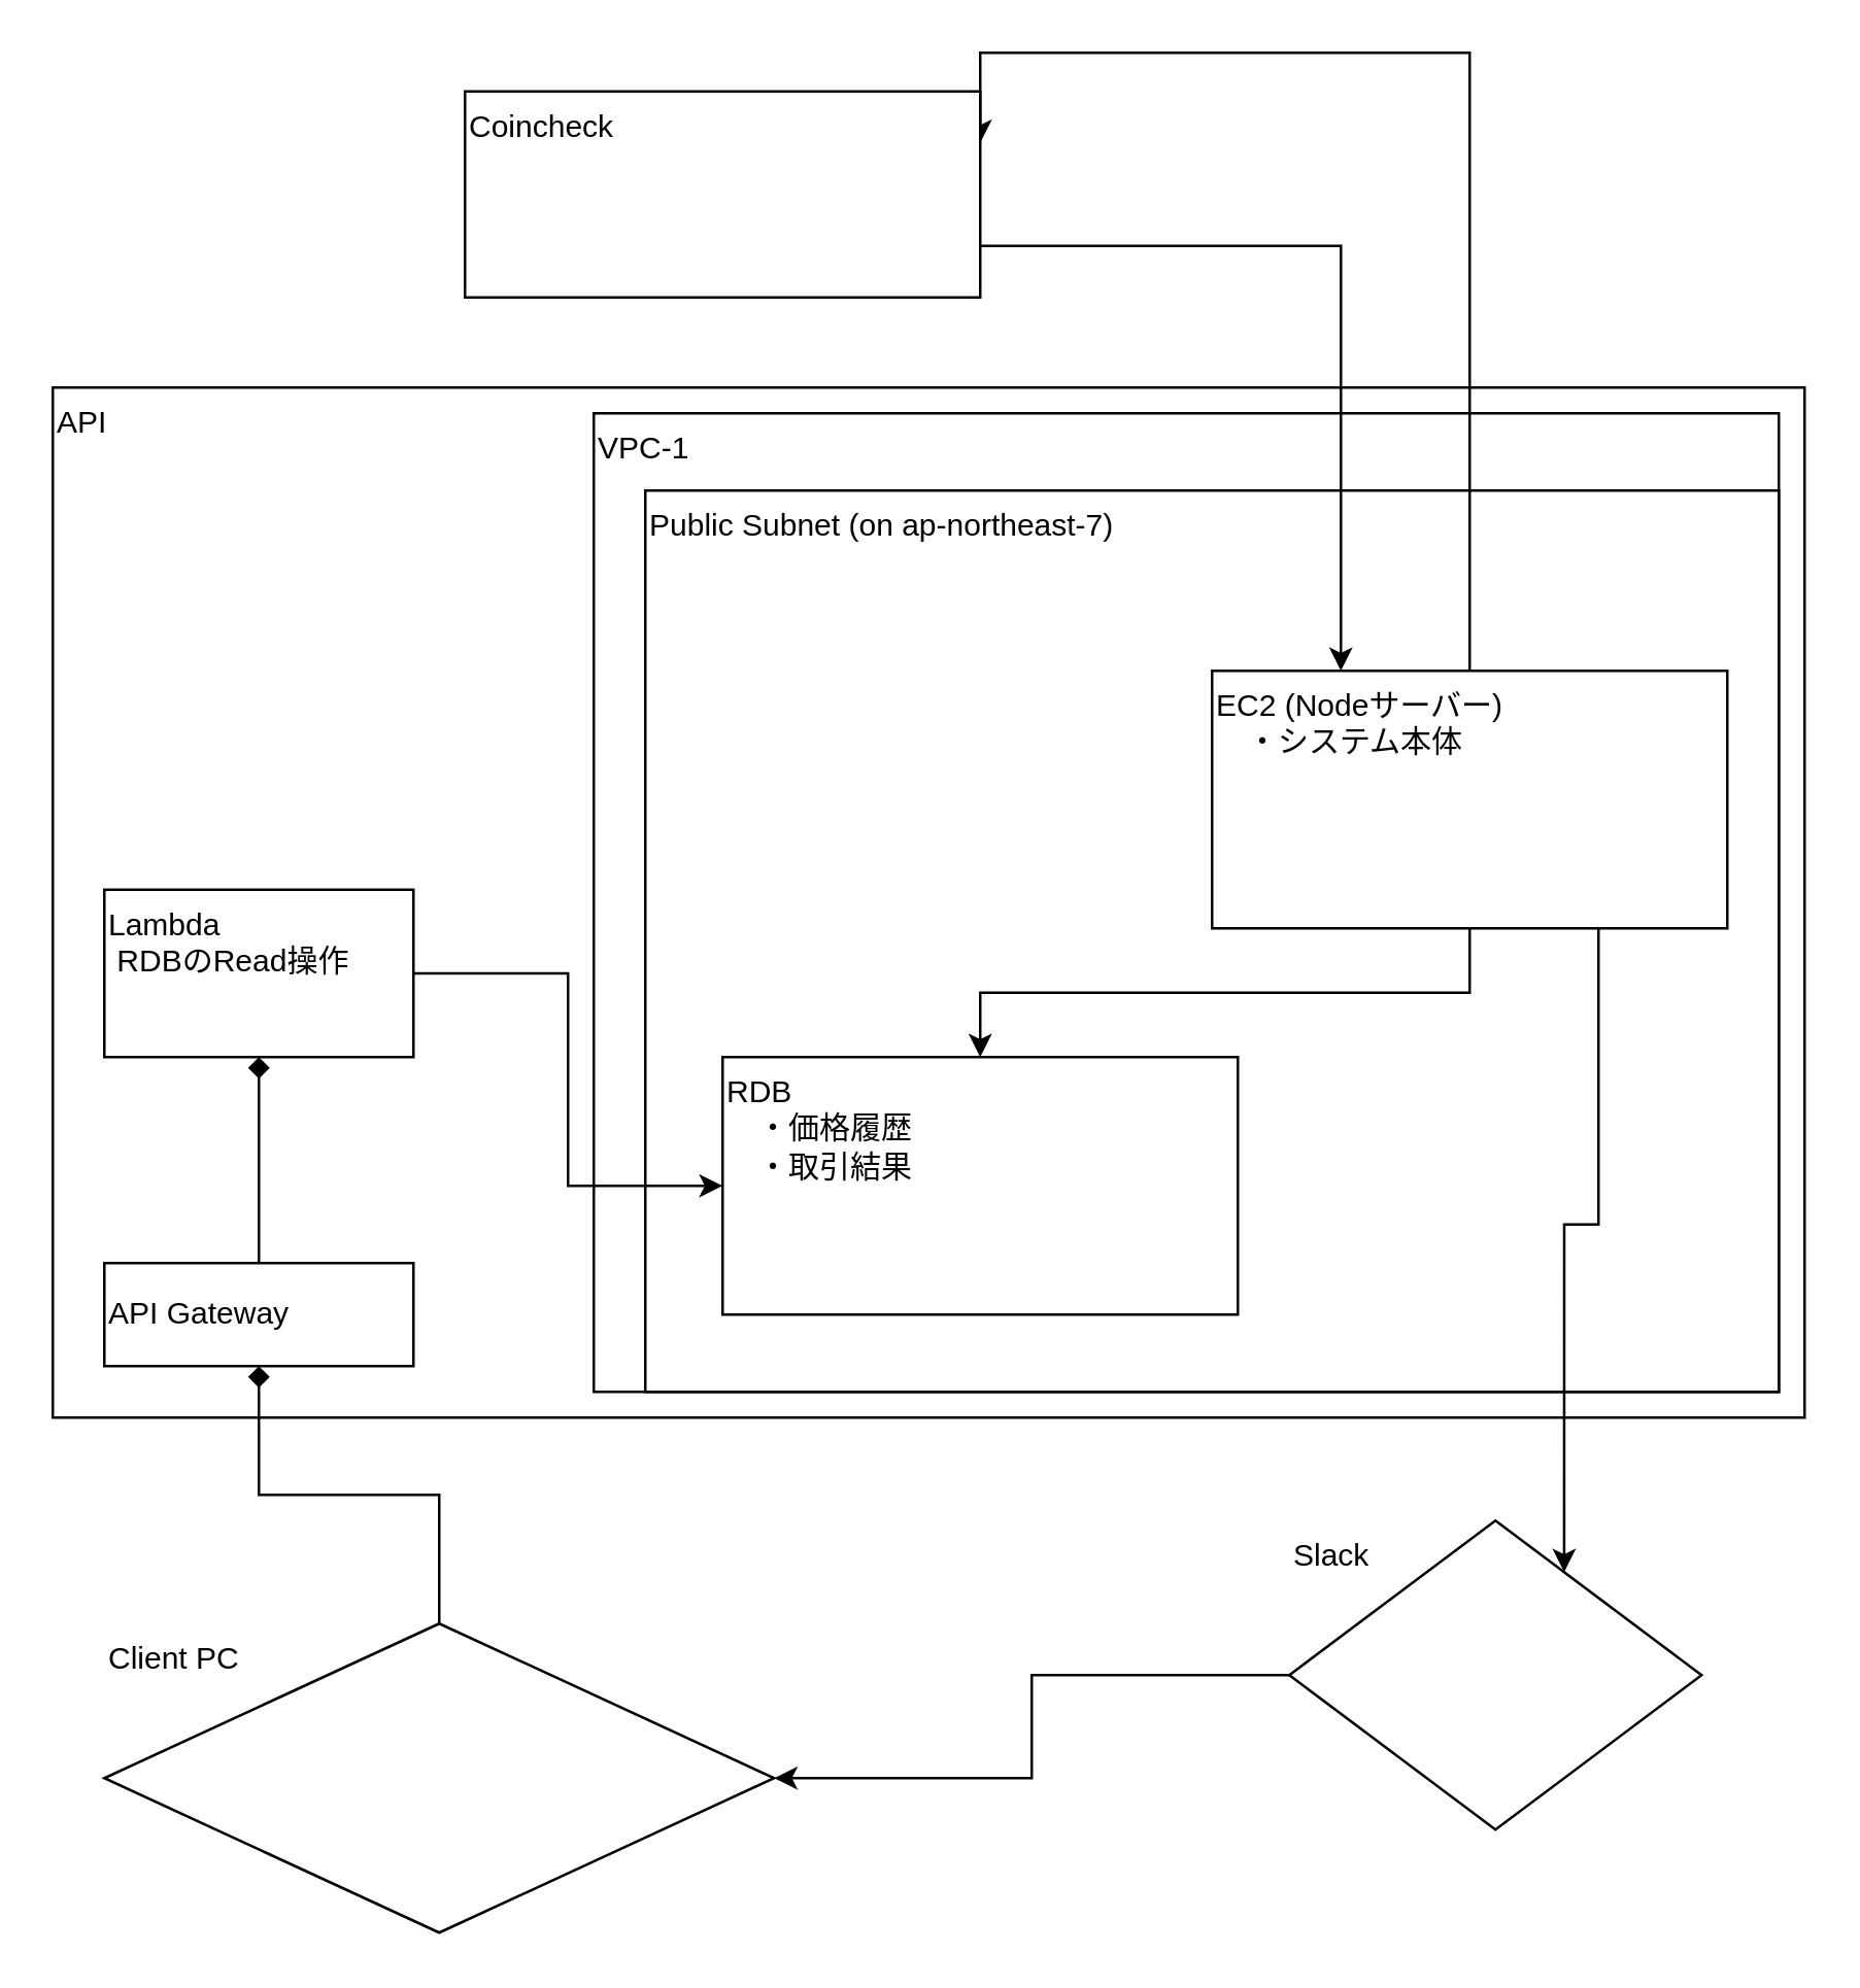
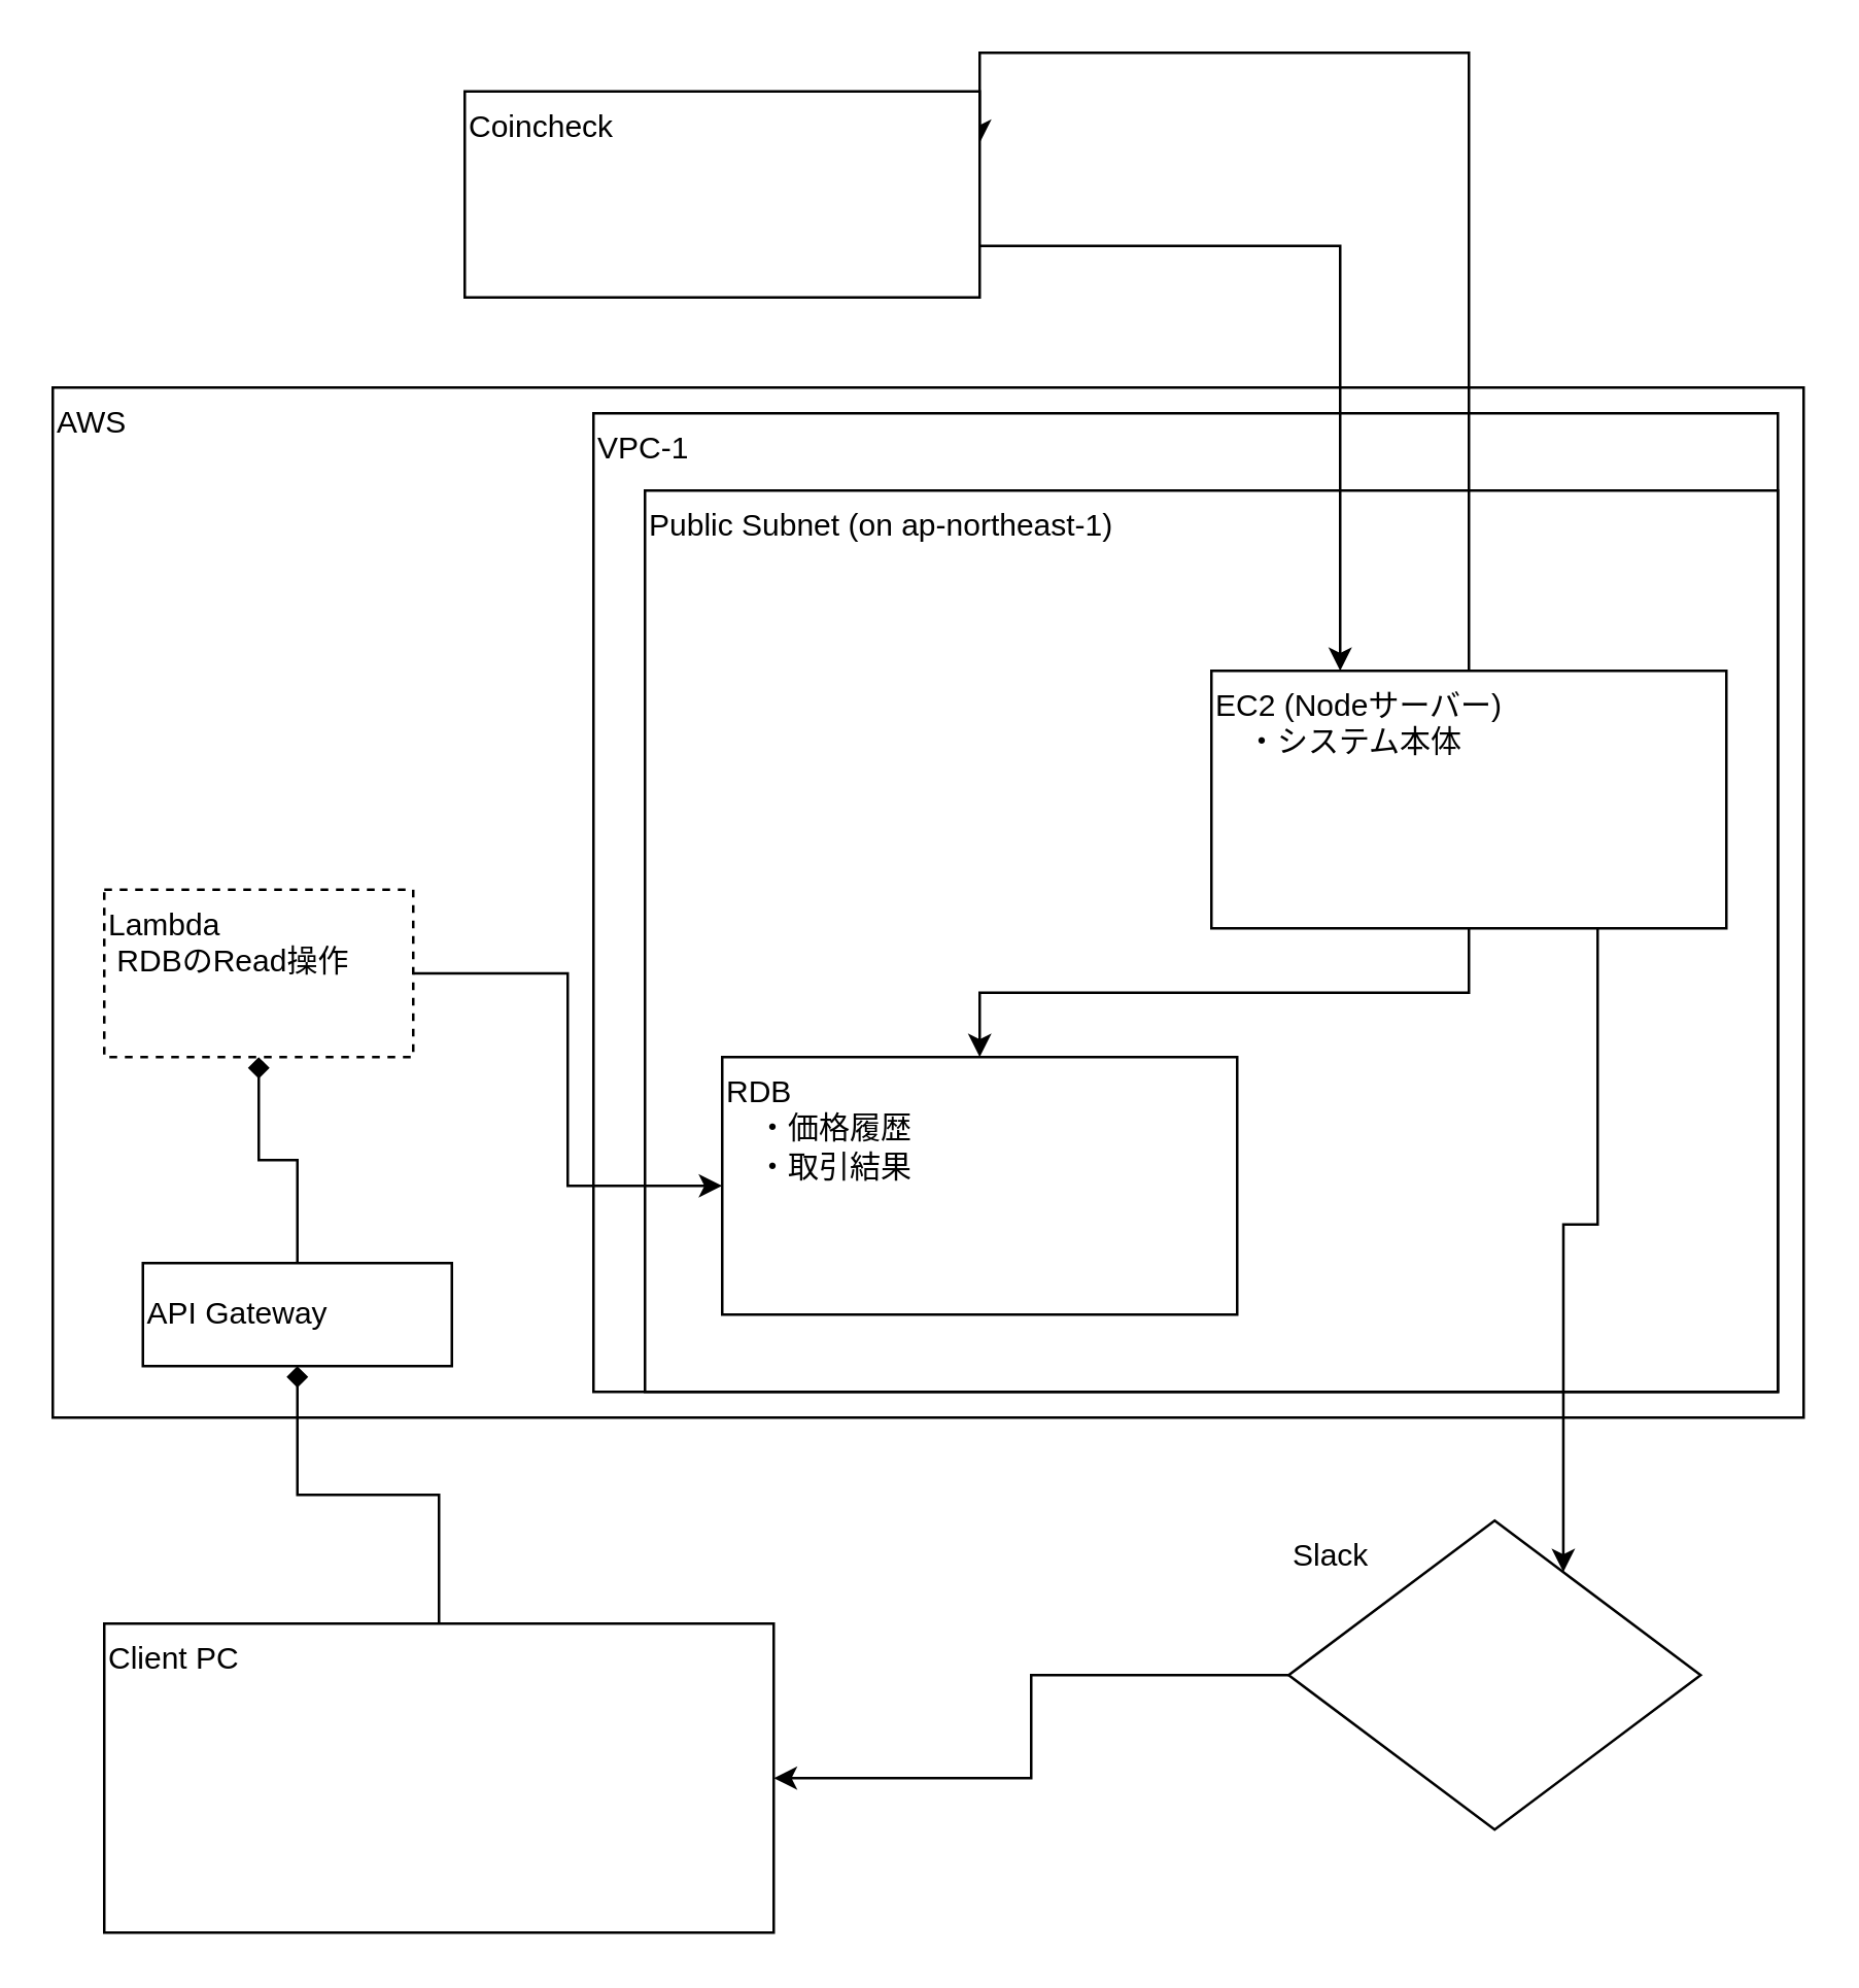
- <mxCell id="2" value="API" style="rounded=0;whiteSpace=wrap;html=1;align=left;verticalAlign=top;" vertex="1" parent="1"><mxGeometry x="20" y="150" width="680" height="400" as="geometry" /></mxCell>
+ <mxCell id="2" value="AWS" style="rounded=0;whiteSpace=wrap;html=1;align=left;verticalAlign=top;" vertex="1" parent="1"><mxGeometry x="20" y="150" width="680" height="400" as="geometry" /></mxCell>
- <mxCell id="4" value="Public Subnet (on ap-northeast-7)" style="rounded=0;whiteSpace=wrap;html=1;align=left;verticalAlign=top;" vertex="1" parent="1"><mxGeometry x="250" y="190" width="440" height="350" as="geometry" /></mxCell>
+ <mxCell id="4" value="Public Subnet (on ap-northeast-1)" style="rounded=0;whiteSpace=wrap;html=1;align=left;verticalAlign=top;" vertex="1" parent="1"><mxGeometry x="250" y="190" width="440" height="350" as="geometry" /></mxCell>
- <mxCell id="17" value="Lambda&lt;br&gt;&amp;nbsp;RDBのRead操作" style="rounded=0;whiteSpace=wrap;html=1;align=left;verticalAlign=top;" vertex="1" parent="1"><mxGeometry x="40" y="345" width="120" height="65" as="geometry" /></mxCell>
+ <mxCell id="17" value="Lambda&lt;br&gt;&amp;nbsp;RDBのRead操作" style="rounded=0;whiteSpace=wrap;html=1;align=left;verticalAlign=top;dashed=1;" vertex="1" parent="1"><mxGeometry x="40" y="345" width="120" height="65" as="geometry" /></mxCell>
- <mxCell id="15" value="API Gateway" style="rounded=0;whiteSpace=wrap;html=1;align=left;" vertex="1" parent="1"><mxGeometry x="40" y="490" width="120" height="40" as="geometry" /></mxCell>
+ <mxCell id="15" value="API Gateway" style="rounded=0;whiteSpace=wrap;html=1;align=left;" vertex="1" parent="1"><mxGeometry x="55" y="490" width="120" height="40" as="geometry" /></mxCell>
- <mxCell id="19" value="Client PC" style="rhombus;whiteSpace=wrap;html=1;align=left;verticalAlign=top;" vertex="1" parent="1"><mxGeometry x="40" y="630" width="260" height="120" as="geometry" /></mxCell>
+ <mxCell id="19" value="Client PC" style="rounded=0;whiteSpace=wrap;html=1;align=left;verticalAlign=top;" vertex="1" parent="1"><mxGeometry x="40" y="630" width="260" height="120" as="geometry" /></mxCell>
